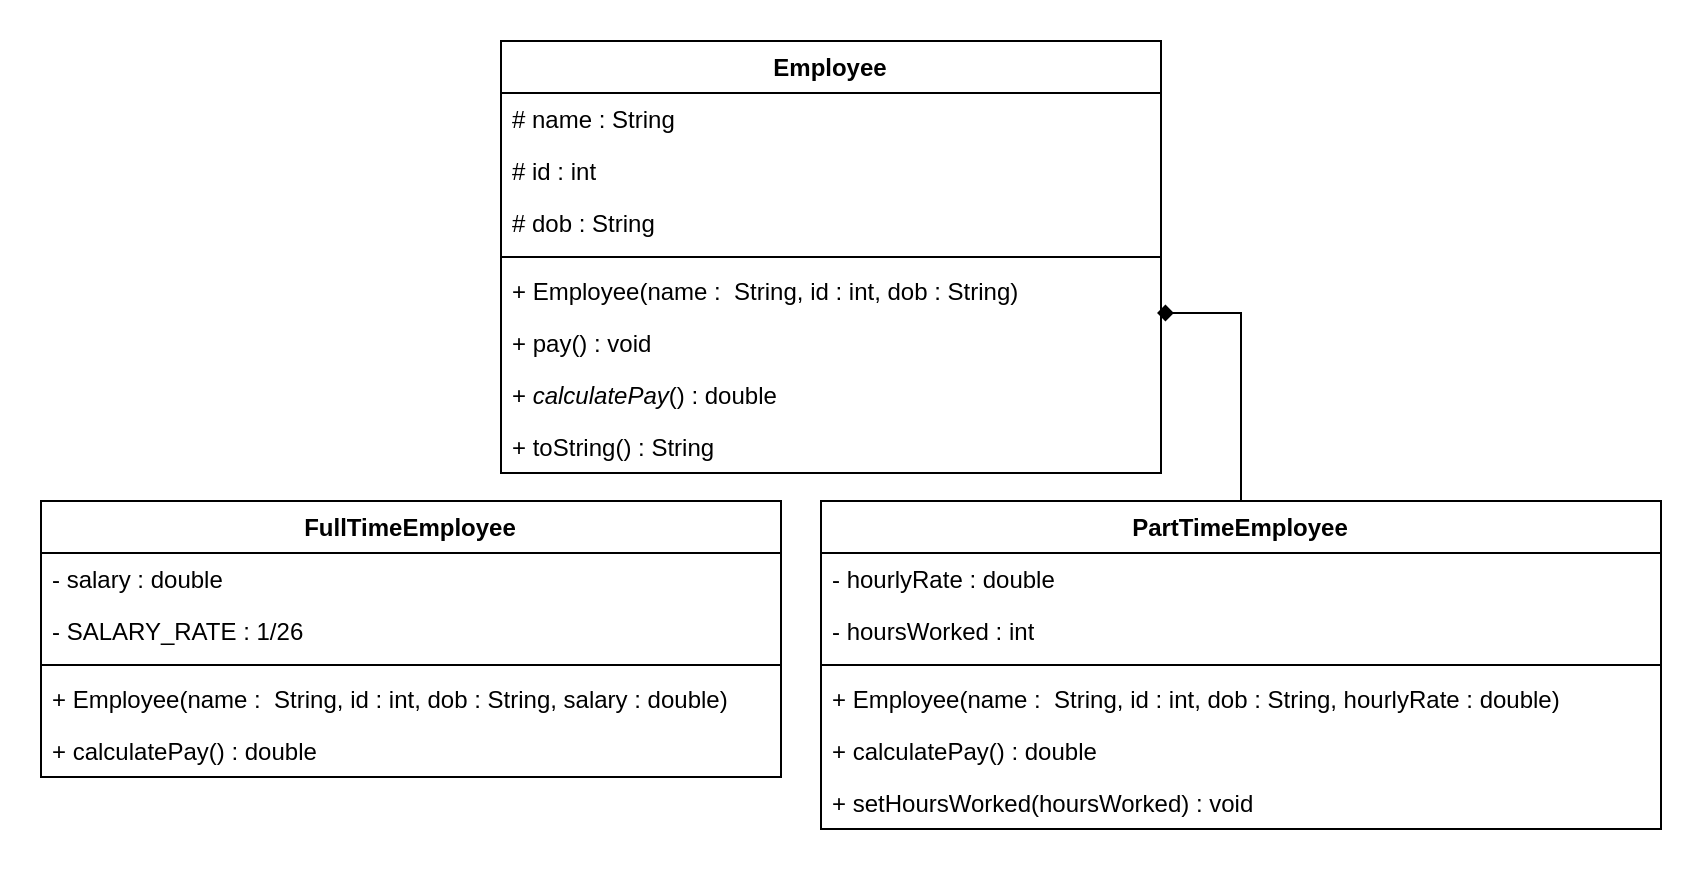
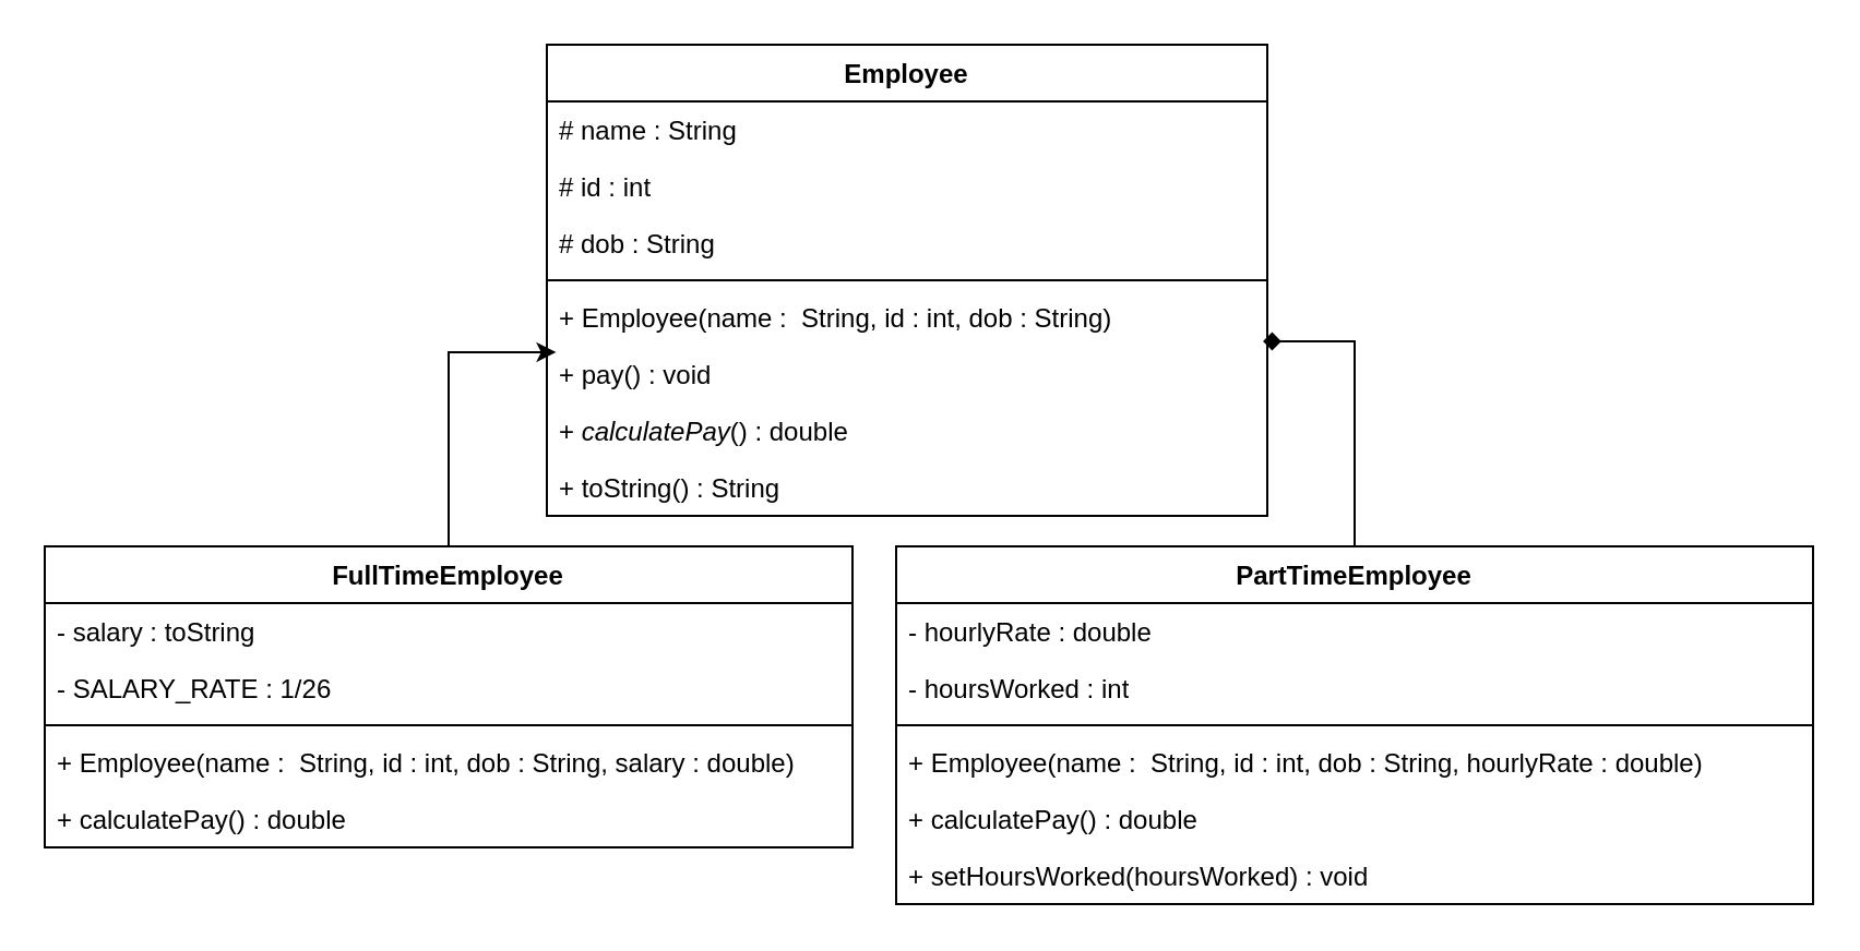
+ <mxCell id="24" style="edgeStyle=orthogonalEdgeStyle;rounded=0;orthogonalLoop=1;jettySize=auto;html=1;exitX=0.5;exitY=0;exitDx=0;exitDy=0;entryX=0.013;entryY=1.115;entryDx=0;entryDy=0;entryPerimeter=0;" edge="1" parent="1" source="11" target="7"><mxGeometry relative="1" as="geometry" /></mxCell>
- <mxCell id="12" value="- salary : double" style="text;strokeColor=none;fillColor=none;align=left;verticalAlign=top;spacingLeft=4;spacingRight=4;overflow=hidden;rotatable=0;points=[[0,0.5],[1,0.5]];portConstraint=eastwest;whiteSpace=wrap;html=1;" vertex="1" parent="11"><mxGeometry y="26" width="370" height="26" as="geometry" /></mxCell>
+ <mxCell id="12" value="- salary : toString" style="text;strokeColor=none;fillColor=none;align=left;verticalAlign=top;spacingLeft=4;spacingRight=4;overflow=hidden;rotatable=0;points=[[0,0.5],[1,0.5]];portConstraint=eastwest;whiteSpace=wrap;html=1;" vertex="1" parent="11"><mxGeometry y="26" width="370" height="26" as="geometry" /></mxCell>
